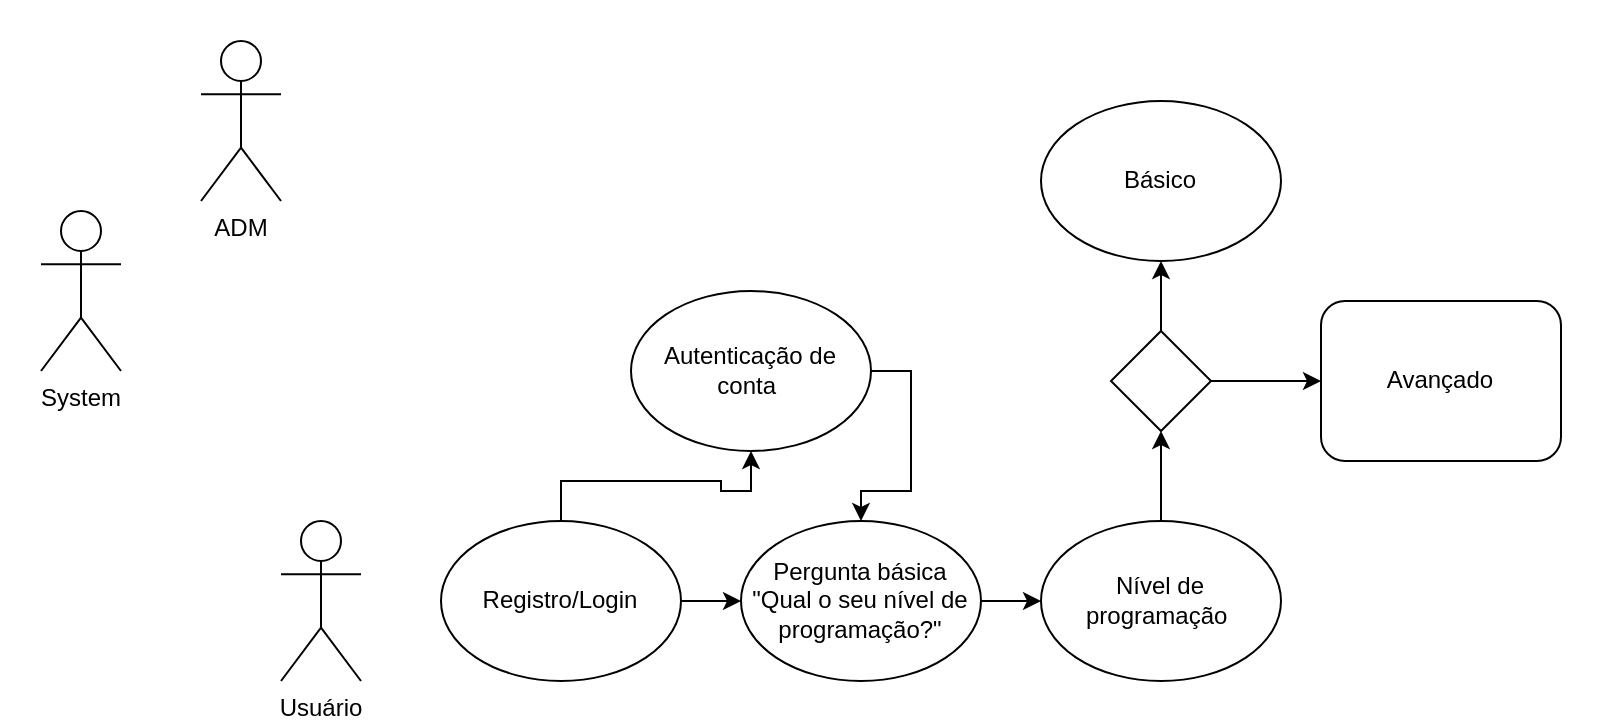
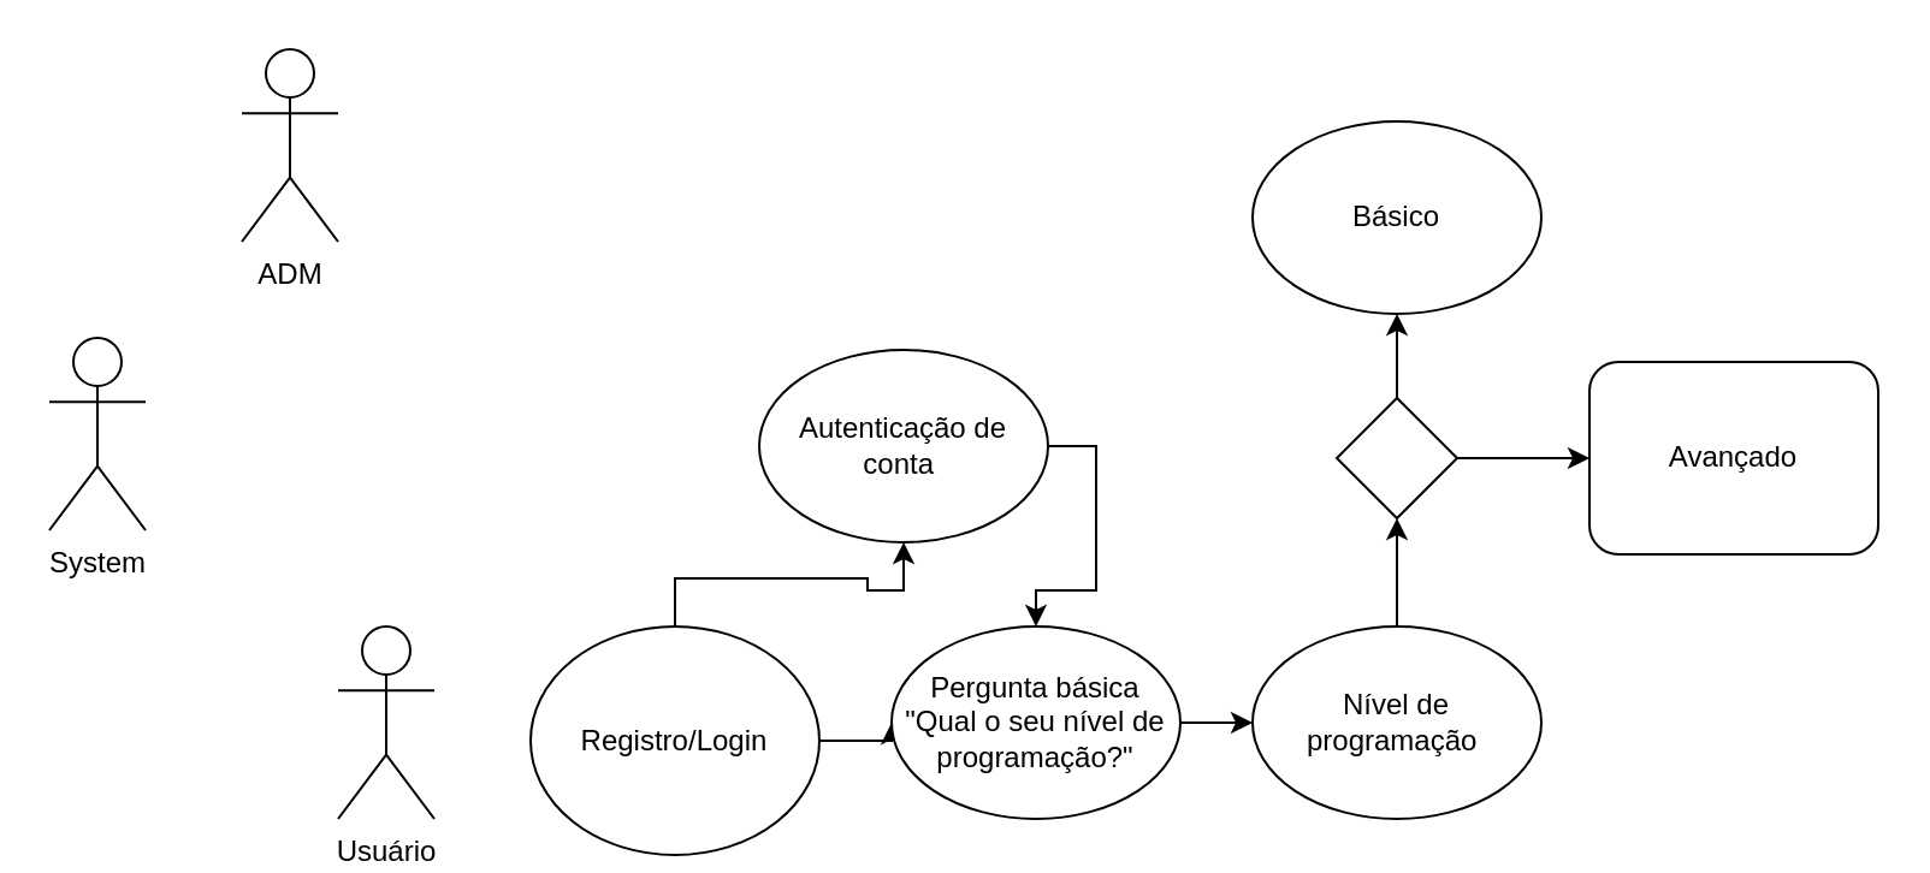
- <mxCell id="3" value="System&lt;br&gt;" style="shape=umlActor;verticalLabelPosition=bottom;verticalAlign=top;html=1;outlineConnect=0;" parent="1" vertex="1"><mxGeometry x="20" y="105" width="40" height="80" as="geometry" /></mxCell>
+ <mxCell id="3" value="System&lt;br&gt;" style="shape=umlActor;verticalLabelPosition=bottom;verticalAlign=top;html=1;outlineConnect=0;" parent="1" vertex="1"><mxGeometry x="20" y="140" width="40" height="80" as="geometry" /></mxCell>
- <mxCell id="7" value="Registro/Login" style="ellipse;whiteSpace=wrap;html=1;" parent="1" vertex="1"><mxGeometry x="220" y="260" width="120" height="80" as="geometry" /></mxCell>
+ <mxCell id="7" value="Registro/Login" style="ellipse;whiteSpace=wrap;html=1;" parent="1" vertex="1"><mxGeometry x="220" y="260" width="120" height="95" as="geometry" /></mxCell>
